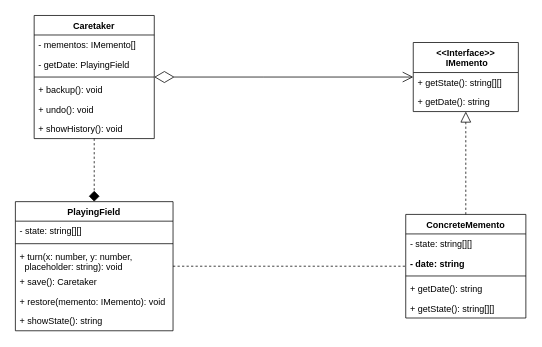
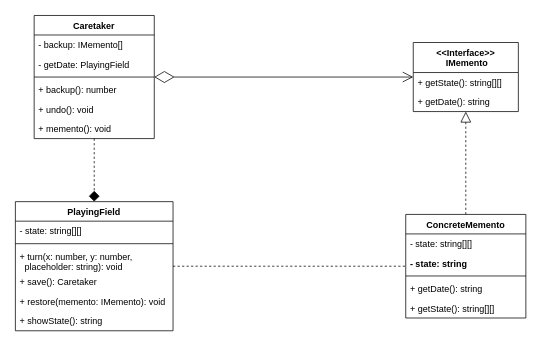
- <mxCell id="19" value="- mementos: IMemento[]" style="text;strokeColor=none;fillColor=none;align=left;verticalAlign=top;spacingLeft=4;spacingRight=4;overflow=hidden;rotatable=0;points=[[0,0.5],[1,0.5]];portConstraint=eastwest;" parent="18" vertex="1"><mxGeometry y="26" width="160" height="26" as="geometry" /></mxCell>
+ <mxCell id="19" value="- backup: IMemento[]" style="text;strokeColor=none;fillColor=none;align=left;verticalAlign=top;spacingLeft=4;spacingRight=4;overflow=hidden;rotatable=0;points=[[0,0.5],[1,0.5]];portConstraint=eastwest;" parent="18" vertex="1"><mxGeometry y="26" width="160" height="26" as="geometry" /></mxCell>
- <mxCell id="22" value="+ backup(): void" style="text;strokeColor=none;fillColor=none;align=left;verticalAlign=top;spacingLeft=4;spacingRight=4;overflow=hidden;rotatable=0;points=[[0,0.5],[1,0.5]];portConstraint=eastwest;" parent="18" vertex="1"><mxGeometry y="86" width="160" height="26" as="geometry" /></mxCell>
+ <mxCell id="22" value="+ backup(): number" style="text;strokeColor=none;fillColor=none;align=left;verticalAlign=top;spacingLeft=4;spacingRight=4;overflow=hidden;rotatable=0;points=[[0,0.5],[1,0.5]];portConstraint=eastwest;" parent="18" vertex="1"><mxGeometry y="86" width="160" height="26" as="geometry" /></mxCell>
- <mxCell id="24" value="+ showHistory(): void" style="text;strokeColor=none;fillColor=none;align=left;verticalAlign=top;spacingLeft=4;spacingRight=4;overflow=hidden;rotatable=0;points=[[0,0.5],[1,0.5]];portConstraint=eastwest;" parent="18" vertex="1"><mxGeometry y="138" width="160" height="26" as="geometry" /></mxCell>
+ <mxCell id="24" value="+ memento(): void" style="text;strokeColor=none;fillColor=none;align=left;verticalAlign=top;spacingLeft=4;spacingRight=4;overflow=hidden;rotatable=0;points=[[0,0.5],[1,0.5]];portConstraint=eastwest;" parent="18" vertex="1"><mxGeometry y="138" width="160" height="26" as="geometry" /></mxCell>
- <mxCell id="14" value="- date: string" style="text;strokeColor=none;fillColor=none;align=left;verticalAlign=top;spacingLeft=4;spacingRight=4;overflow=hidden;rotatable=0;points=[[0,0.5],[1,0.5]];portConstraint=eastwest;fontStyle=1" parent="12" vertex="1"><mxGeometry y="52" width="160" height="26" as="geometry" /></mxCell>
+ <mxCell id="14" value="- state: string" style="text;strokeColor=none;fillColor=none;align=left;verticalAlign=top;spacingLeft=4;spacingRight=4;overflow=hidden;rotatable=0;points=[[0,0.5],[1,0.5]];portConstraint=eastwest;fontStyle=1" parent="12" vertex="1"><mxGeometry y="52" width="160" height="26" as="geometry" /></mxCell>
